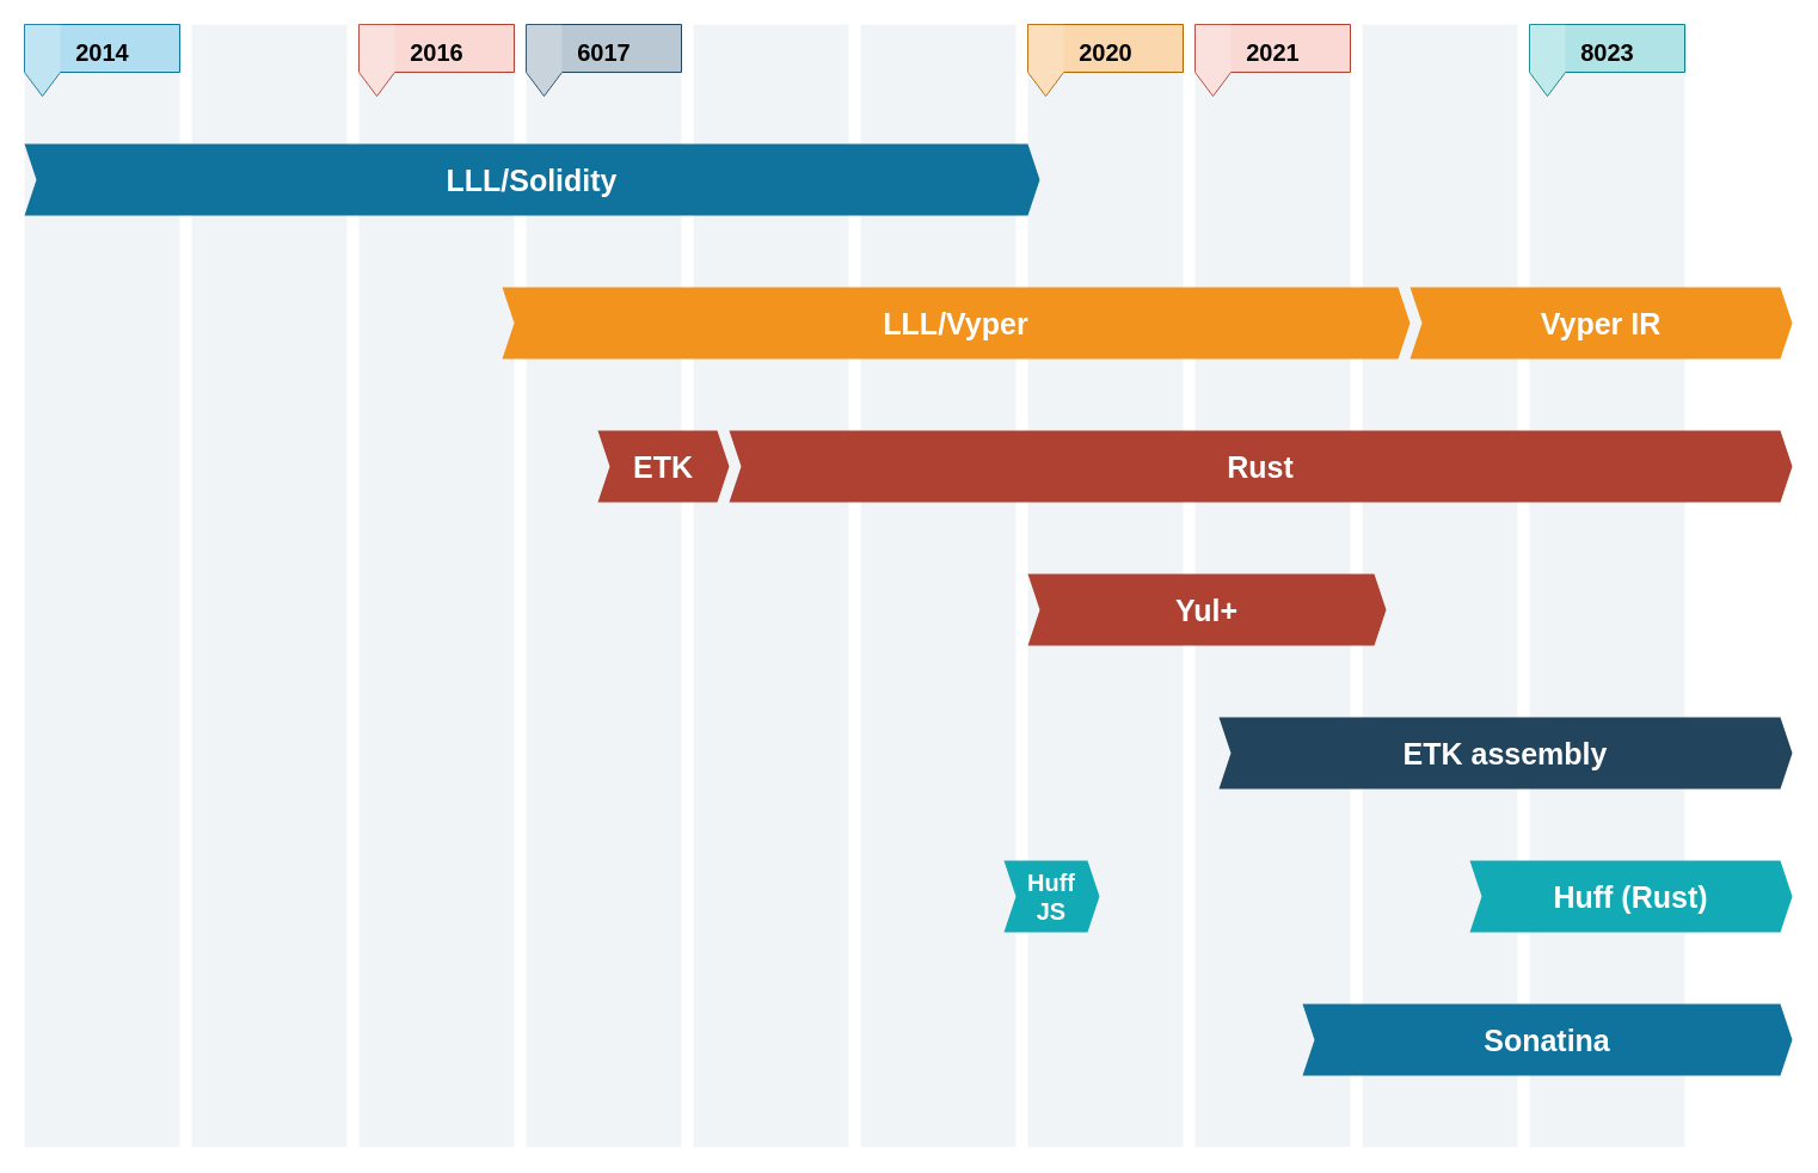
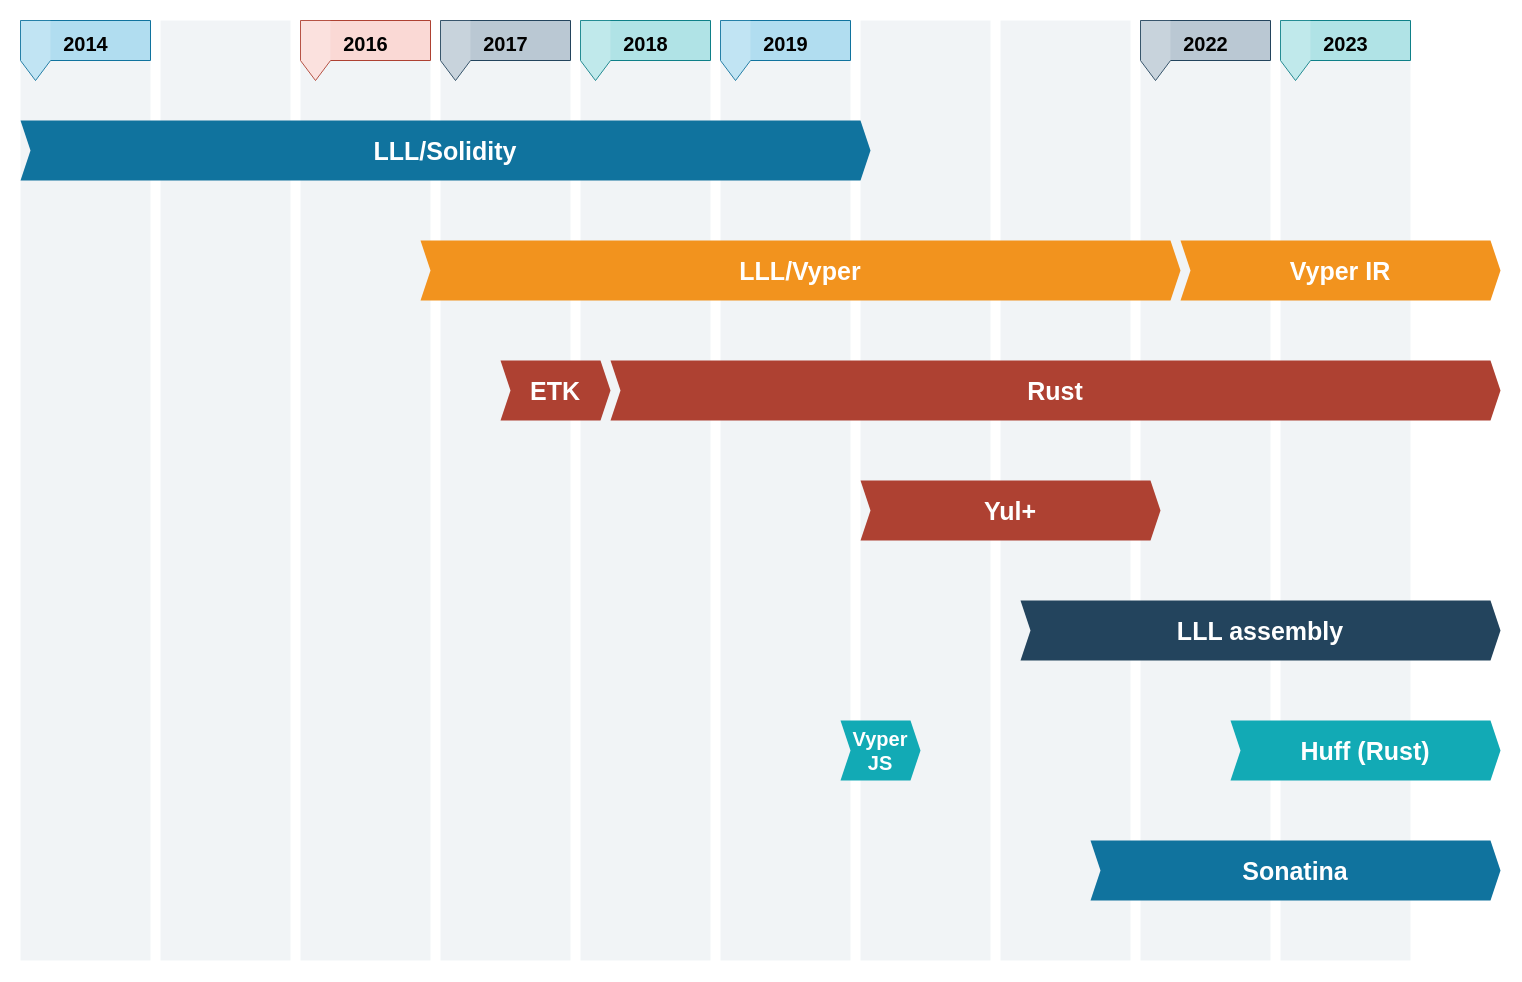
- <mxCell id="17" value="6017" style="html=1;shape=mxgraph.infographic.flag;dx=30;dy=20;fillColor=#bac8d3;strokeColor=#23445d;align=center;verticalAlign=top;fontSize=20;fontStyle=1;shadow=0;spacingTop=5;" parent="1" vertex="1"><mxGeometry x="440" y="20" width="130" height="60" as="geometry" /></mxCell>
+ <mxCell id="17" value="2017" style="html=1;shape=mxgraph.infographic.flag;dx=30;dy=20;fillColor=#bac8d3;strokeColor=#23445d;align=center;verticalAlign=top;fontSize=20;fontStyle=1;shadow=0;spacingTop=5;" parent="1" vertex="1"><mxGeometry x="440" y="20" width="130" height="60" as="geometry" /></mxCell>
- <mxCell id="23" value="8023" style="html=1;shape=mxgraph.infographic.flag;dx=30;dy=20;fillColor=#b0e3e6;strokeColor=#0e8088;align=center;verticalAlign=top;fontSize=20;fontStyle=1;shadow=0;spacingTop=5;" parent="1" vertex="1"><mxGeometry x="1280" y="20" width="130" height="60" as="geometry" /></mxCell>
+ <mxCell id="23" value="2023" style="html=1;shape=mxgraph.infographic.flag;dx=30;dy=20;fillColor=#b0e3e6;strokeColor=#0e8088;align=center;verticalAlign=top;fontSize=20;fontStyle=1;shadow=0;spacingTop=5;" parent="1" vertex="1"><mxGeometry x="1280" y="20" width="130" height="60" as="geometry" /></mxCell>
+ <mxCell id="18" value="2018" style="html=1;shape=mxgraph.infographic.flag;dx=30;dy=20;fillColor=#b0e3e6;strokeColor=#0e8088;align=center;verticalAlign=top;fontSize=20;fontStyle=1;shadow=0;spacingTop=5;" parent="1" vertex="1"><mxGeometry x="580" y="20" width="130" height="60" as="geometry" /></mxCell>
+ <mxCell id="19" value="2019" style="html=1;shape=mxgraph.infographic.flag;dx=30;dy=20;fillColor=#b1ddf0;strokeColor=#10739e;align=center;verticalAlign=top;fontSize=20;fontStyle=1;shadow=0;spacingTop=5;" parent="1" vertex="1"><mxGeometry x="720" y="20" width="130" height="60" as="geometry" /></mxCell>
- <mxCell id="20" value="2020" style="html=1;shape=mxgraph.infographic.flag;dx=30;dy=20;fillColor=#fad7ac;strokeColor=#b46504;align=center;verticalAlign=top;fontSize=20;fontStyle=1;shadow=0;spacingTop=5;" parent="1" vertex="1"><mxGeometry x="860" y="20" width="130" height="60" as="geometry" /></mxCell>
- <mxCell id="21" value="2021" style="html=1;shape=mxgraph.infographic.flag;dx=30;dy=20;fillColor=#fad9d5;strokeColor=#ae4132;align=center;verticalAlign=top;fontSize=20;fontStyle=1;shadow=0;spacingTop=5;" parent="1" vertex="1"><mxGeometry x="1000" y="20" width="130" height="60" as="geometry" /></mxCell>
+ <mxCell id="22" value="2022" style="html=1;shape=mxgraph.infographic.flag;dx=30;dy=20;fillColor=#bac8d3;strokeColor=#23445d;align=center;verticalAlign=top;fontSize=20;fontStyle=1;shadow=0;spacingTop=5;" parent="1" vertex="1"><mxGeometry x="1140" y="20" width="130" height="60" as="geometry" /></mxCell>
- <mxCell id="13" value="ETK assembly" style="shape=step;perimeter=stepPerimeter;whiteSpace=wrap;html=1;fixedSize=1;size=10;fillColor=#23445D;strokeColor=none;fontSize=25;fontColor=#FFFFFF;fontStyle=1;align=center;rounded=0;" parent="1" vertex="1"><mxGeometry x="1020" y="600" width="480" height="60" as="geometry" /></mxCell>
+ <mxCell id="13" value="LLL assembly" style="shape=step;perimeter=stepPerimeter;whiteSpace=wrap;html=1;fixedSize=1;size=10;fillColor=#23445D;strokeColor=none;fontSize=25;fontColor=#FFFFFF;fontStyle=1;align=center;rounded=0;" parent="1" vertex="1"><mxGeometry x="1020" y="600" width="480" height="60" as="geometry" /></mxCell>
- <mxCell id="14" value="Huff&lt;br style=&quot;font-size: 20px;&quot;&gt;JS" style="shape=step;perimeter=stepPerimeter;whiteSpace=wrap;html=1;fixedSize=1;size=10;fillColor=#12AAB5;strokeColor=none;fontSize=20;fontColor=#FFFFFF;fontStyle=1;align=center;rounded=0;" parent="1" vertex="1"><mxGeometry x="840" y="720" width="80" height="60" as="geometry" /></mxCell>
+ <mxCell id="14" value="Vyper&lt;br style=&quot;font-size: 20px;&quot;&gt;JS" style="shape=step;perimeter=stepPerimeter;whiteSpace=wrap;html=1;fixedSize=1;size=10;fillColor=#12AAB5;strokeColor=none;fontSize=20;fontColor=#FFFFFF;fontStyle=1;align=center;rounded=0;" parent="1" vertex="1"><mxGeometry x="840" y="720" width="80" height="60" as="geometry" /></mxCell>
